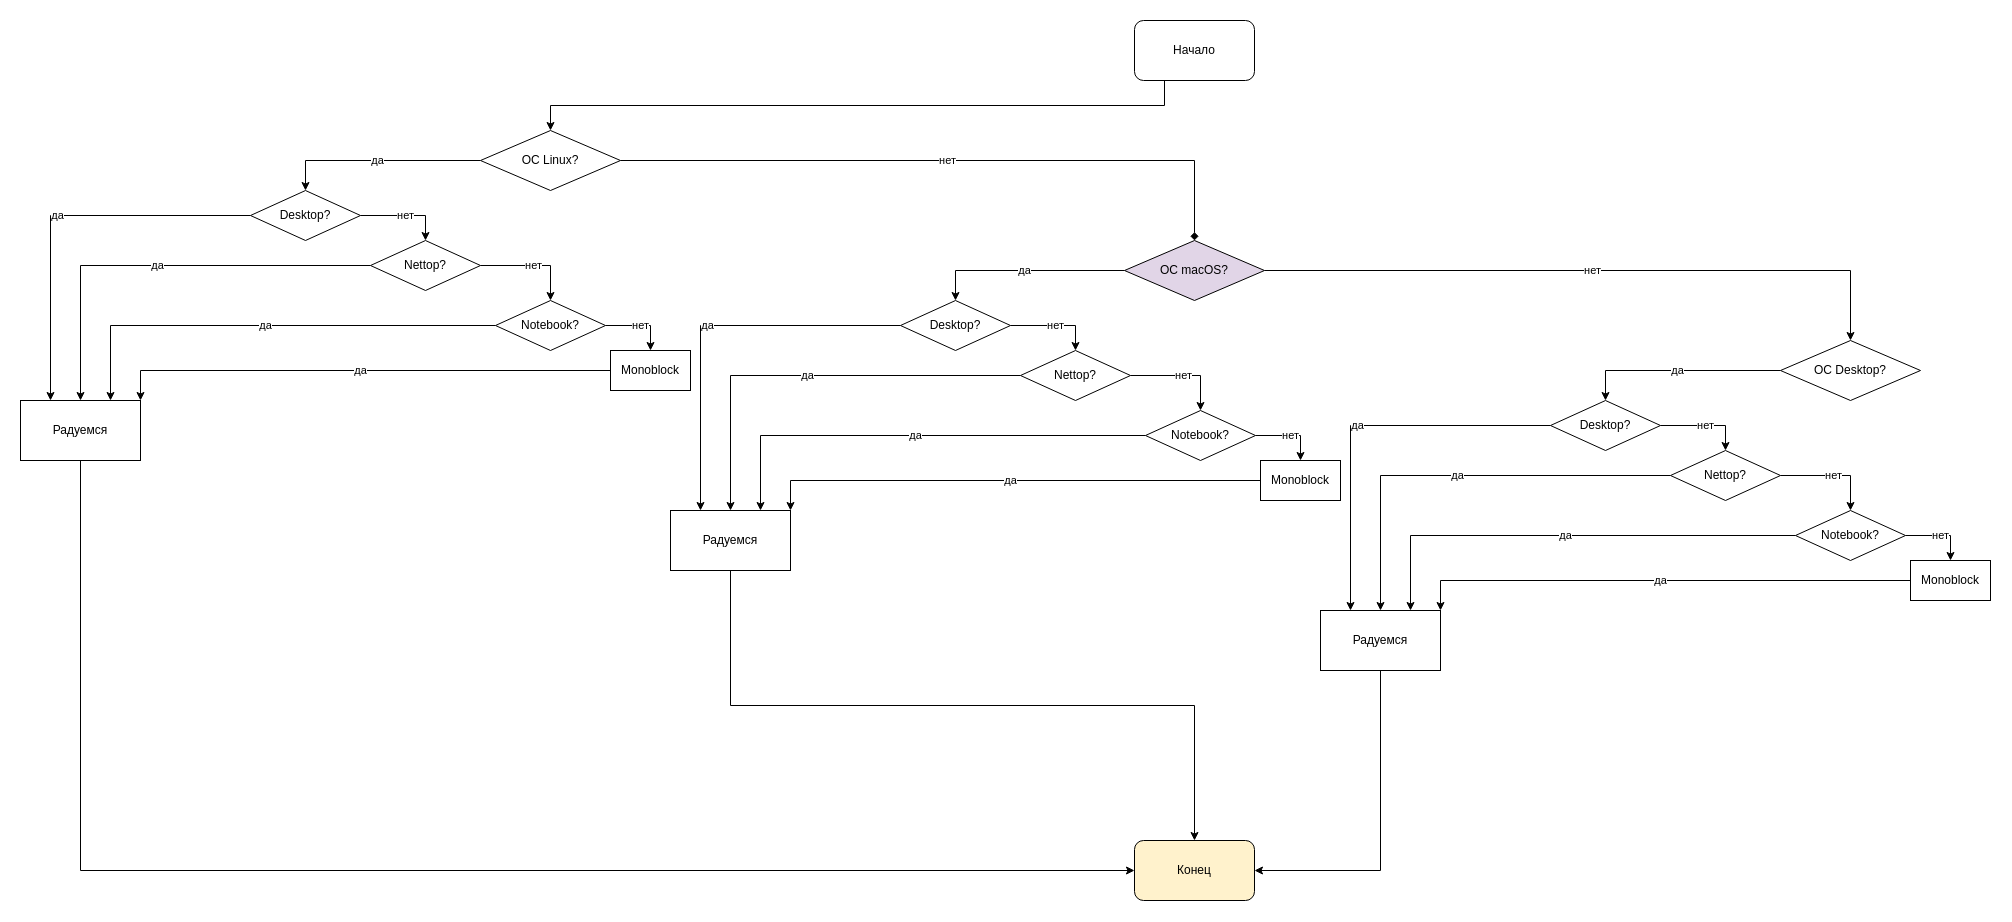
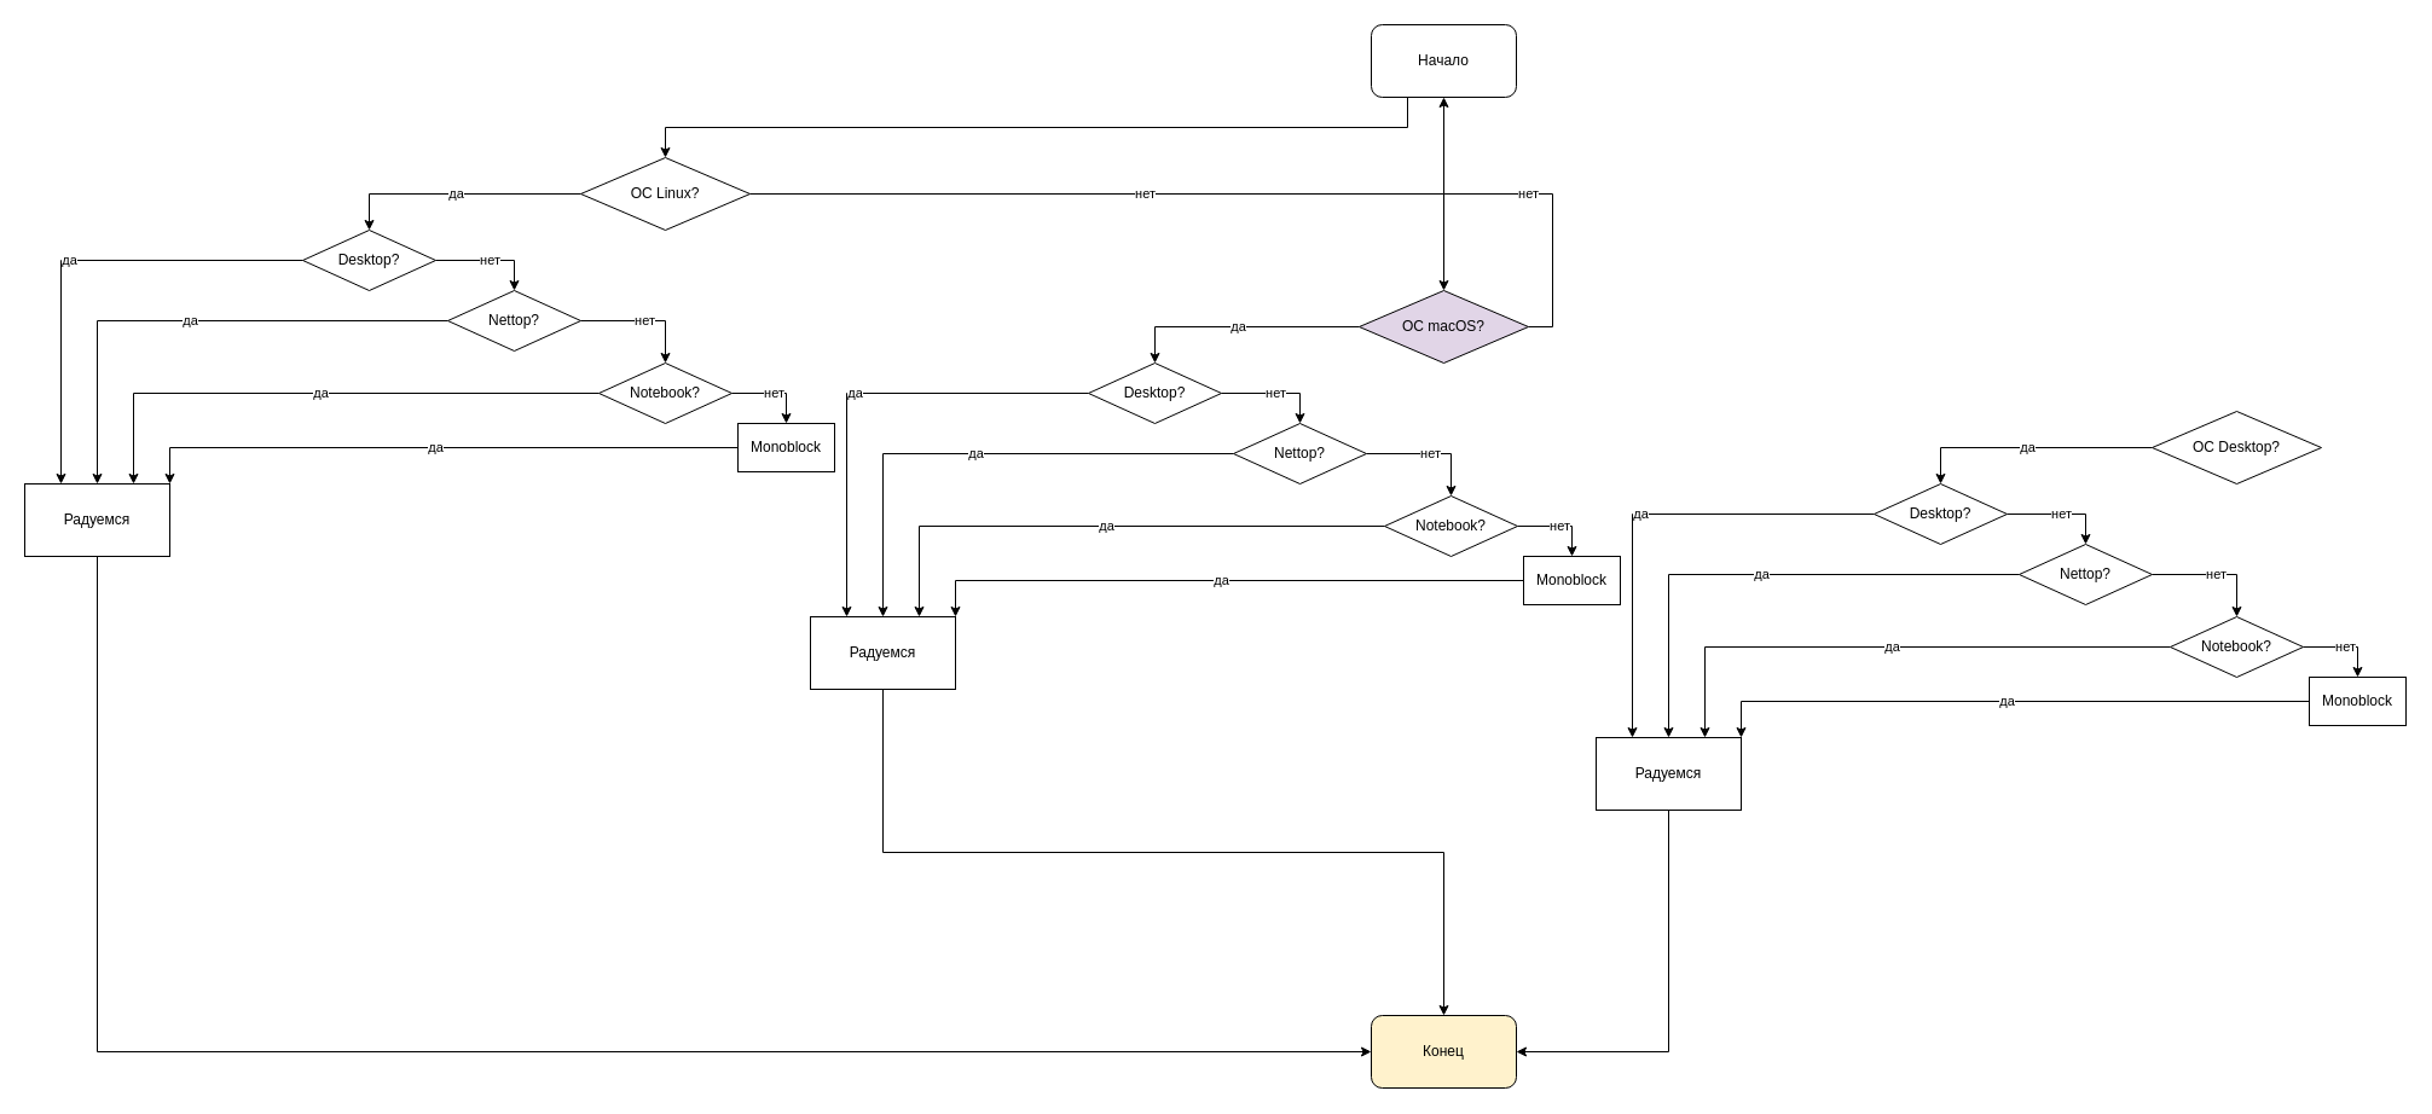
- <mxCell id="5" value="нет" style="edgeStyle=orthogonalEdgeStyle;rounded=0;orthogonalLoop=1;jettySize=auto;html=1;exitX=1;exitY=0.5;exitDx=0;exitDy=0;entryX=0.5;entryY=0;entryDx=0;entryDy=0;endArrow=diamond;" edge="1" parent="1" source="6" target="22"><mxGeometry relative="1" as="geometry" /></mxCell>
+ <mxCell id="5" value="нет" style="edgeStyle=orthogonalEdgeStyle;rounded=0;orthogonalLoop=1;jettySize=auto;html=1;exitX=1;exitY=0.5;exitDx=0;exitDy=0;entryX=0.5;entryY=0;entryDx=0;entryDy=0;" edge="1" parent="1" source="6" target="22"><mxGeometry relative="1" as="geometry" /></mxCell>
- <mxCell id="21" value="нет" style="edgeStyle=orthogonalEdgeStyle;rounded=0;orthogonalLoop=1;jettySize=auto;html=1;exitX=1;exitY=0.5;exitDx=0;exitDy=0;entryX=0.5;entryY=0;entryDx=0;entryDy=0;" edge="1" parent="1" source="22" target="37"><mxGeometry relative="1" as="geometry" /></mxCell>
+ <mxCell id="21" value="нет" style="edgeStyle=orthogonalEdgeStyle;rounded=0;orthogonalLoop=1;jettySize=auto;html=1;exitX=1;exitY=0.5;exitDx=0;exitDy=0;" edge="1" parent="1" source="22" target="3"><mxGeometry relative="1" as="geometry" /></mxCell>
